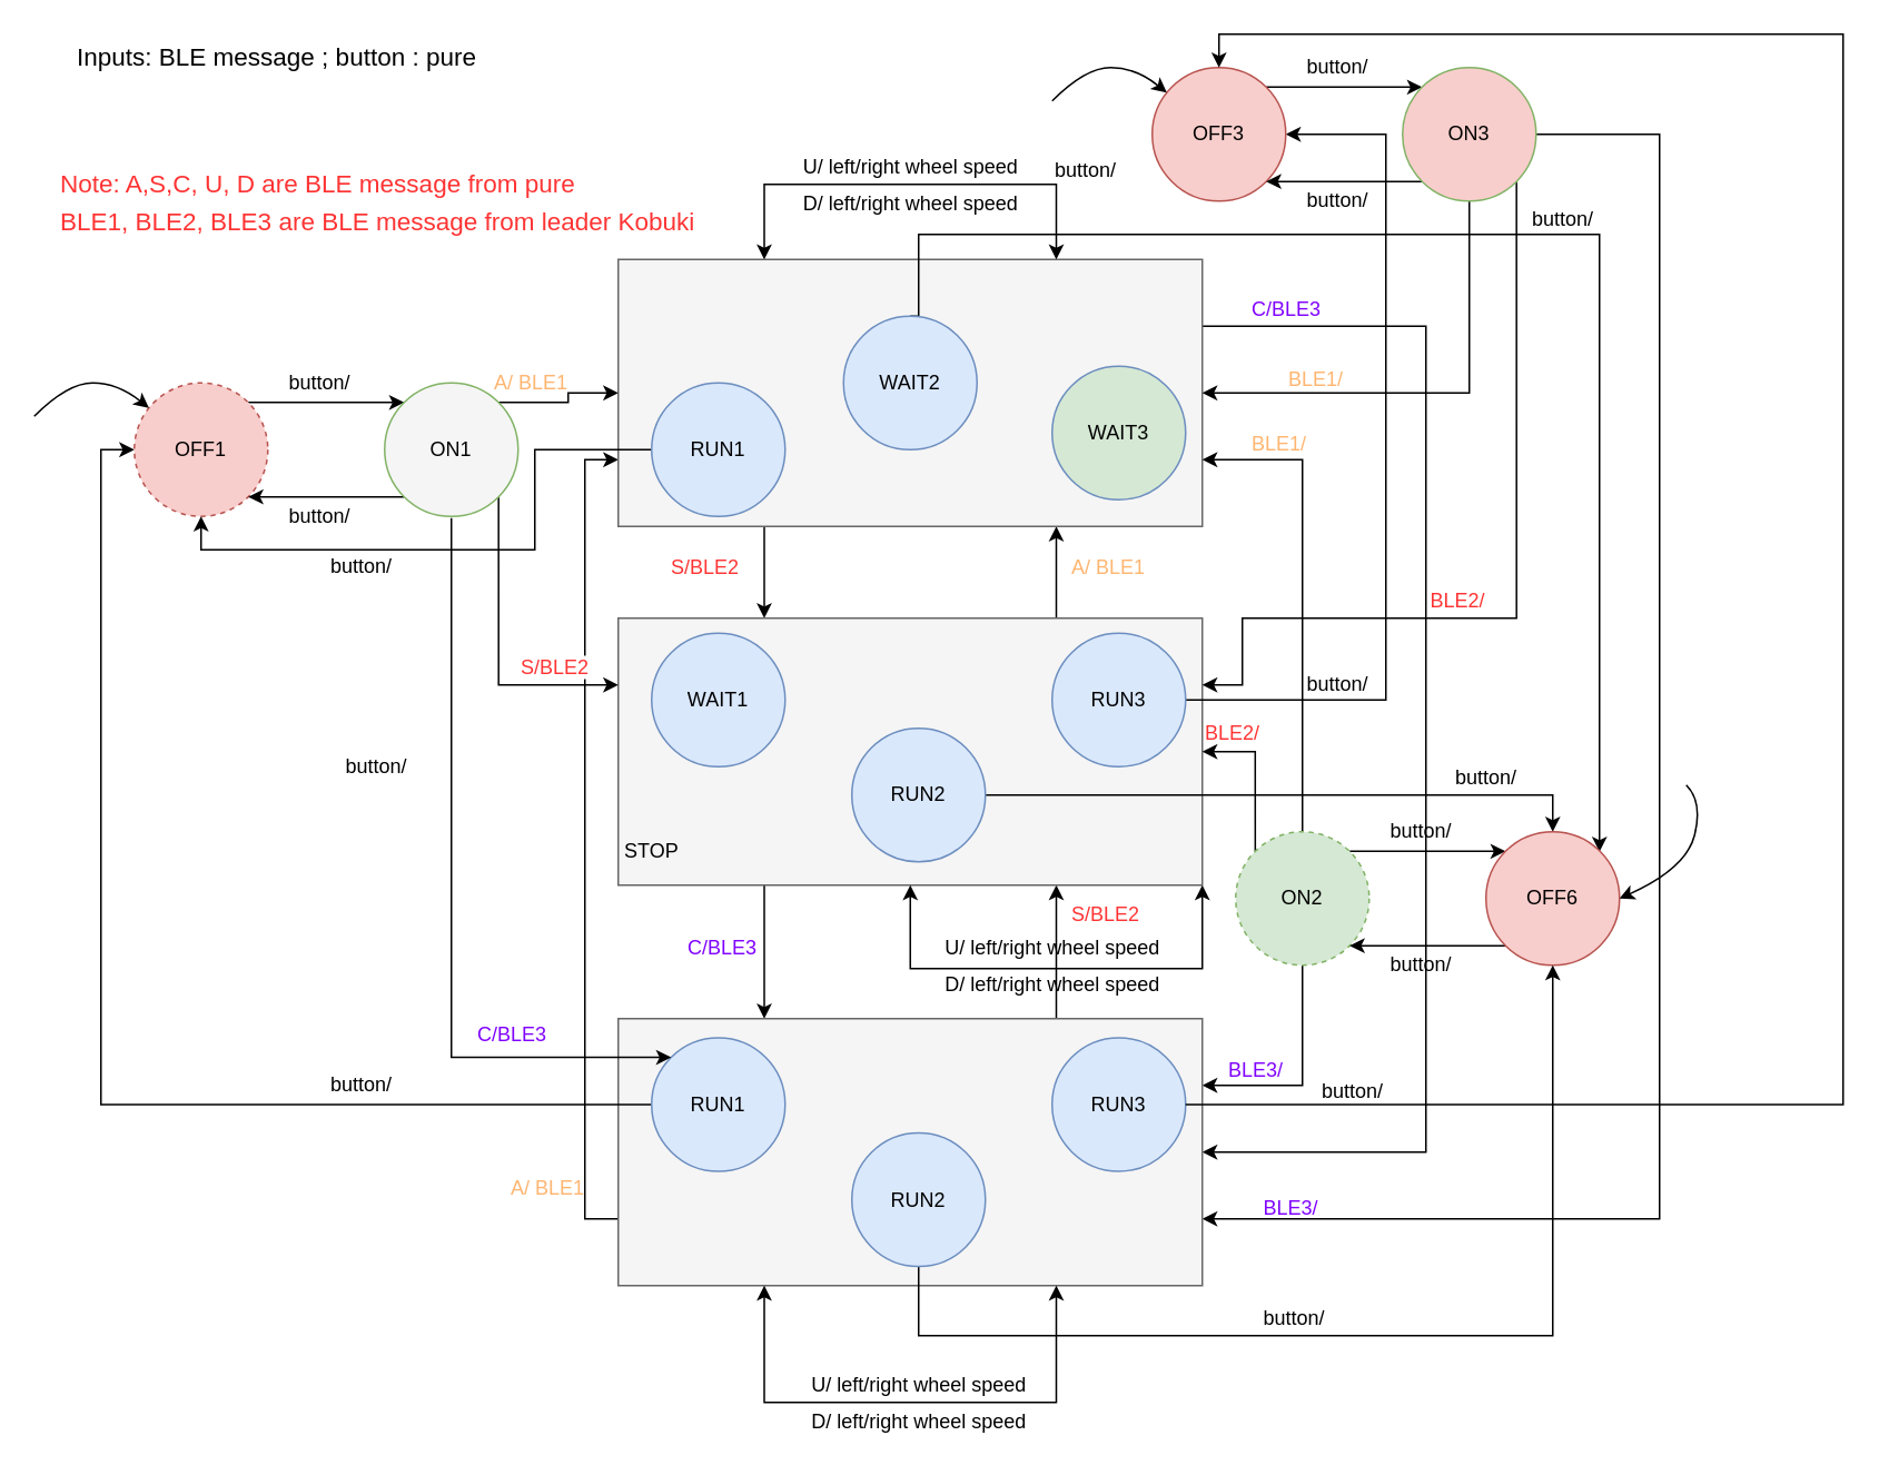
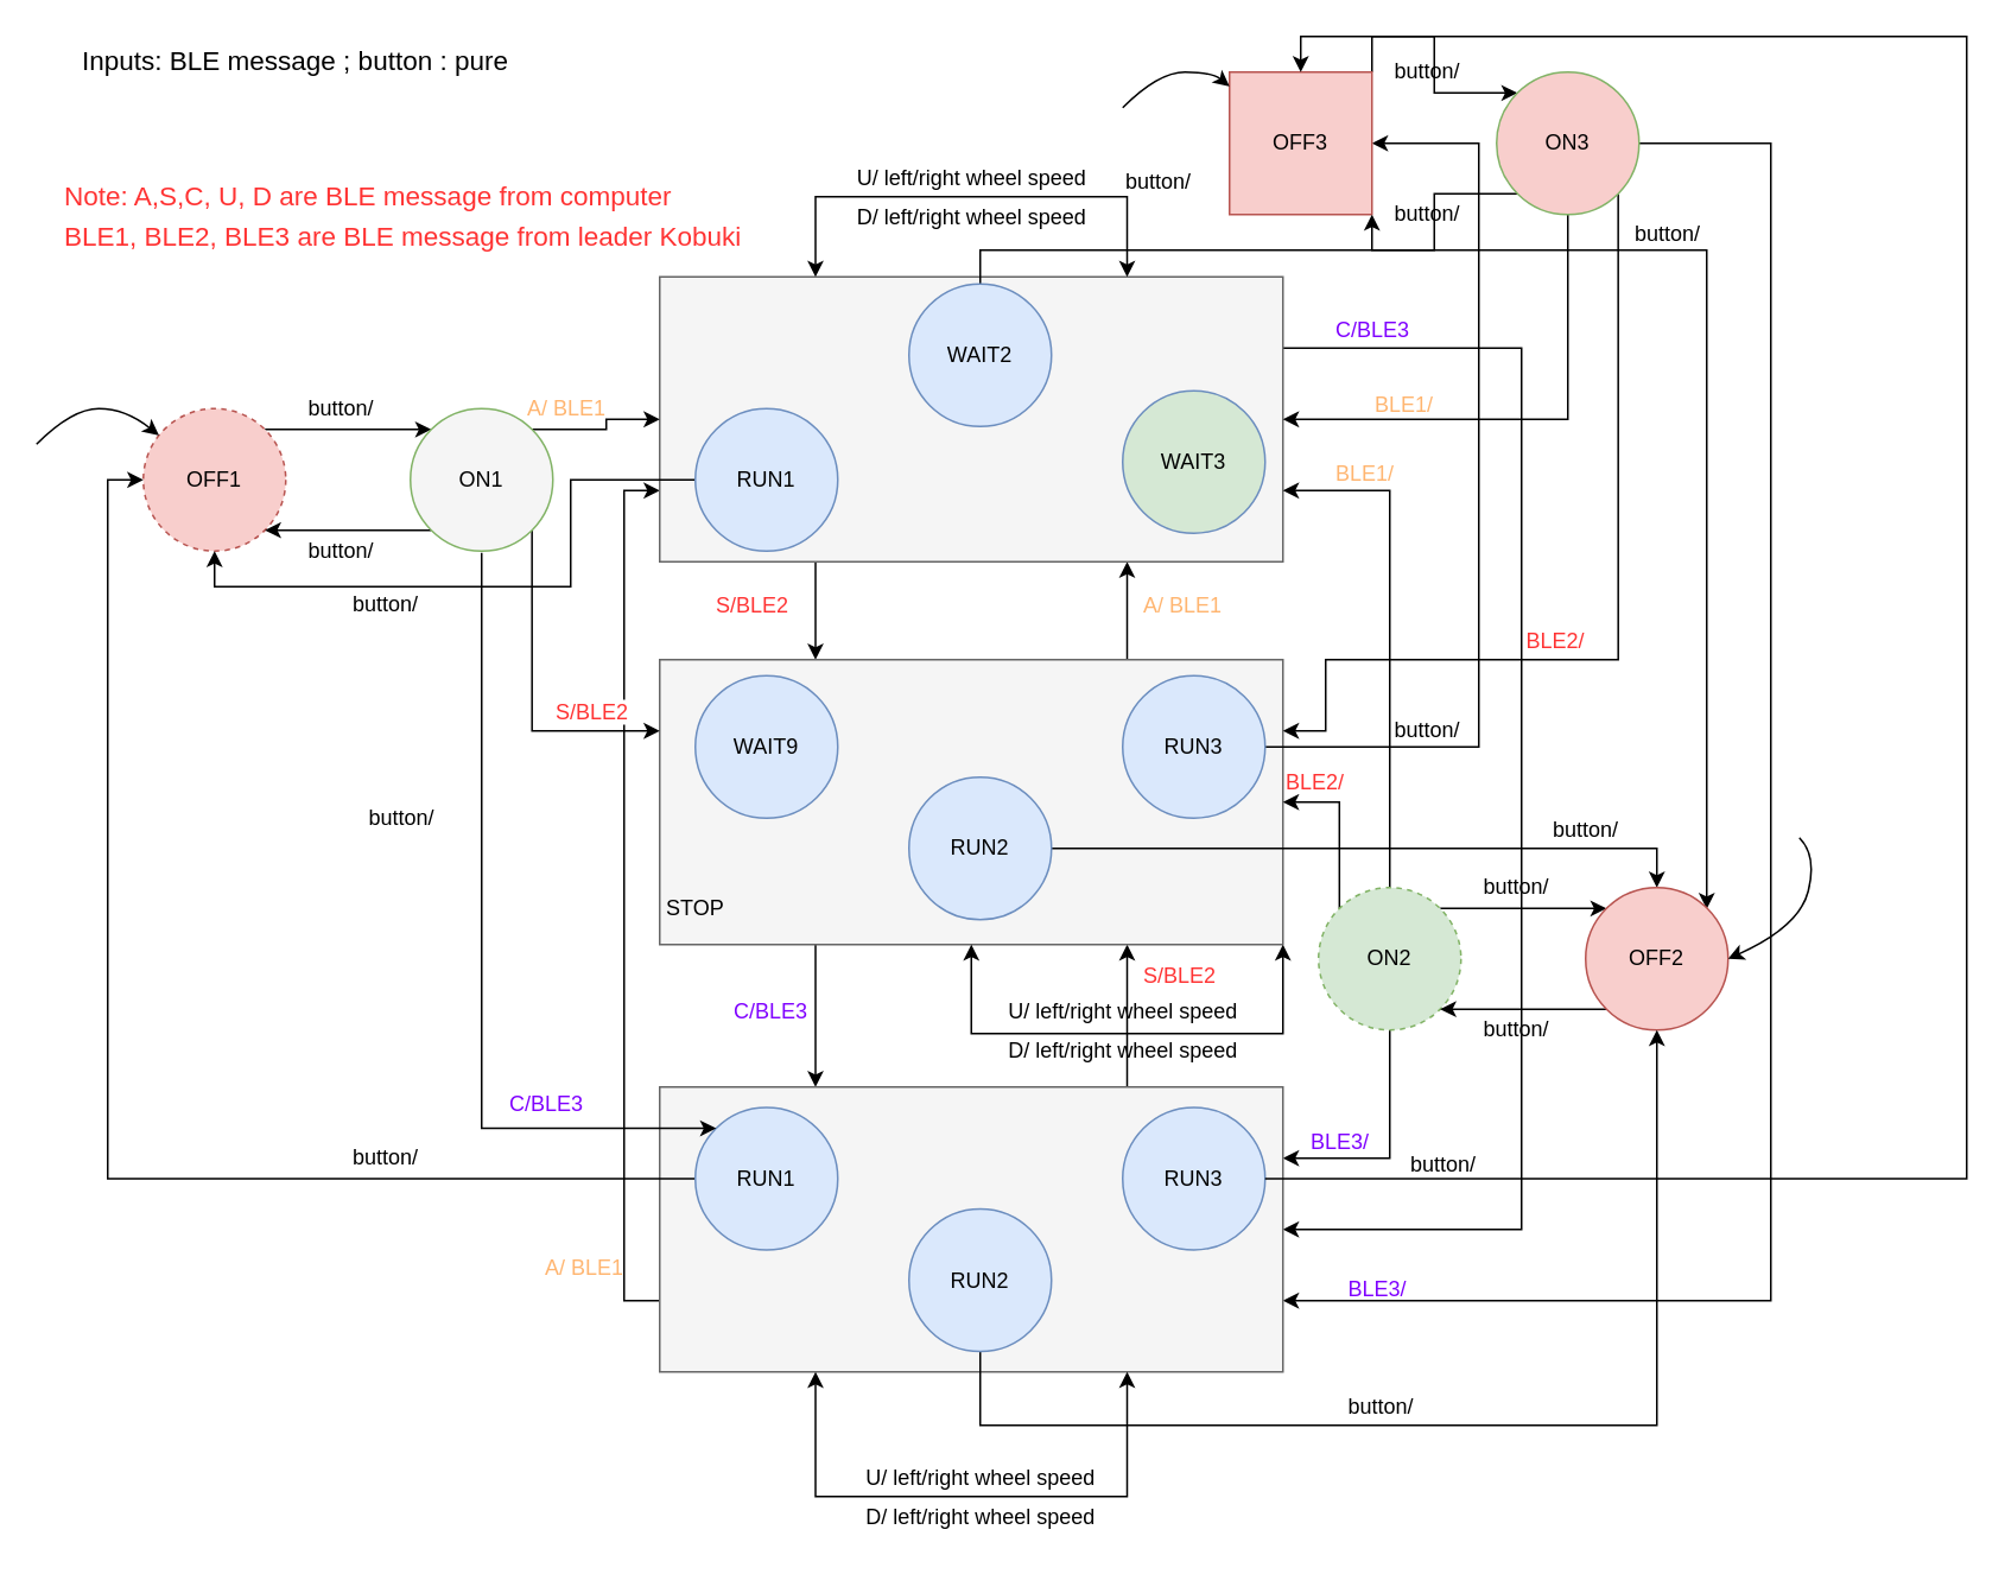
- <mxCell id="43" value="OFF3" style="ellipse;whiteSpace=wrap;html=1;aspect=fixed;fillColor=#f8cecc;strokeColor=#b85450;" vertex="1" parent="1"><mxGeometry x="690" y="40" width="80" height="80" as="geometry" /></mxCell>
+ <mxCell id="43" value="OFF3" style="whiteSpace=wrap;html=1;aspect=fixed;fillColor=#f8cecc;strokeColor=#b85450;rounded=0;" vertex="1" parent="1"><mxGeometry x="690" y="40" width="80" height="80" as="geometry" /></mxCell>
- <mxCell id="60" value="Note: A,S,C, U, D are BLE message from pure" style="text;html=1;resizable=0;points=[];autosize=1;align=left;verticalAlign=top;spacingTop=-4;fontSize=15;fontColor=#FF3333;" vertex="1" parent="1"><mxGeometry x="34" y="97.5" width="360" height="20" as="geometry" /></mxCell>
+ <mxCell id="60" value="Note: A,S,C, U, D are BLE message from computer" style="text;html=1;resizable=0;points=[];autosize=1;align=left;verticalAlign=top;spacingTop=-4;fontSize=15;fontColor=#FF3333;" vertex="1" parent="1"><mxGeometry x="34" y="97.5" width="360" height="20" as="geometry" /></mxCell>
- <mxCell id="34" value="WAIT2" style="ellipse;whiteSpace=wrap;html=1;aspect=fixed;fillColor=#dae8fc;strokeColor=#6c8ebf;" vertex="1" parent="1"><mxGeometry x="505" y="189" width="80" height="80" as="geometry" /></mxCell>
+ <mxCell id="34" value="WAIT2" style="ellipse;whiteSpace=wrap;html=1;aspect=fixed;fillColor=#dae8fc;strokeColor=#6c8ebf;" vertex="1" parent="1"><mxGeometry x="510" y="159" width="80" height="80" as="geometry" /></mxCell>
- <mxCell id="18" value="WAIT1" style="ellipse;whiteSpace=wrap;html=1;aspect=fixed;fillColor=#dae8fc;strokeColor=#6c8ebf;" vertex="1" parent="1"><mxGeometry x="390" y="379" width="80" height="80" as="geometry" /></mxCell>
+ <mxCell id="18" value="WAIT9" style="ellipse;whiteSpace=wrap;html=1;aspect=fixed;fillColor=#dae8fc;strokeColor=#6c8ebf;" vertex="1" parent="1"><mxGeometry x="390" y="379" width="80" height="80" as="geometry" /></mxCell>
- <mxCell id="33" value="OFF6" style="ellipse;whiteSpace=wrap;html=1;aspect=fixed;fillColor=#f8cecc;strokeColor=#b85450;" vertex="1" parent="1"><mxGeometry x="890" y="498" width="80" height="80" as="geometry" /></mxCell>
+ <mxCell id="33" value="OFF2" style="ellipse;whiteSpace=wrap;html=1;aspect=fixed;fillColor=#f8cecc;strokeColor=#b85450;" vertex="1" parent="1"><mxGeometry x="890" y="498" width="80" height="80" as="geometry" /></mxCell>
